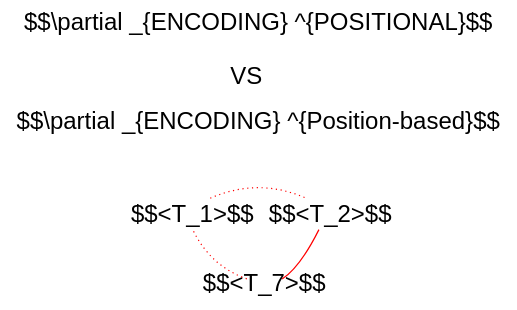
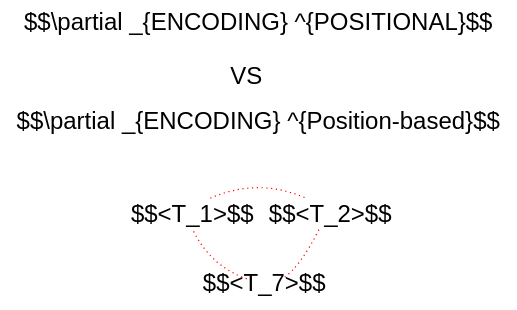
- <mxCell id="10" value="" style="endArrow=none;dashed=0;html=1;dashPattern=1 3;strokeWidth=2;fontSize=40;curved=1;strokeColor=#FF0000;entryX=0.636;entryY=0.4;entryDx=0;entryDy=0;entryPerimeter=0;exitX=0.415;exitY=1.049;exitDx=0;exitDy=0;exitPerimeter=0;" edge="1" parent="1" source="6" target="7"><mxGeometry width="50" height="50" relative="1" as="geometry"><mxPoint x="500" y="375" as="sourcePoint" /><mxPoint x="580" y="465" as="targetPoint" /><Array as="points"><mxPoint x="500" y="445" /></Array></mxGeometry></mxCell>
+ <mxCell id="10" value="" style="endArrow=none;dashed=1;html=1;dashPattern=1 3;strokeWidth=2;fontSize=40;curved=1;strokeColor=#FF0000;entryX=0.636;entryY=0.4;entryDx=0;entryDy=0;entryPerimeter=0;exitX=0.415;exitY=1.049;exitDx=0;exitDy=0;exitPerimeter=0;" edge="1" parent="1" source="6" target="7"><mxGeometry width="50" height="50" relative="1" as="geometry"><mxPoint x="500" y="375" as="sourcePoint" /><mxPoint x="580" y="465" as="targetPoint" /><Array as="points"><mxPoint x="500" y="445" /></Array></mxGeometry></mxCell>
